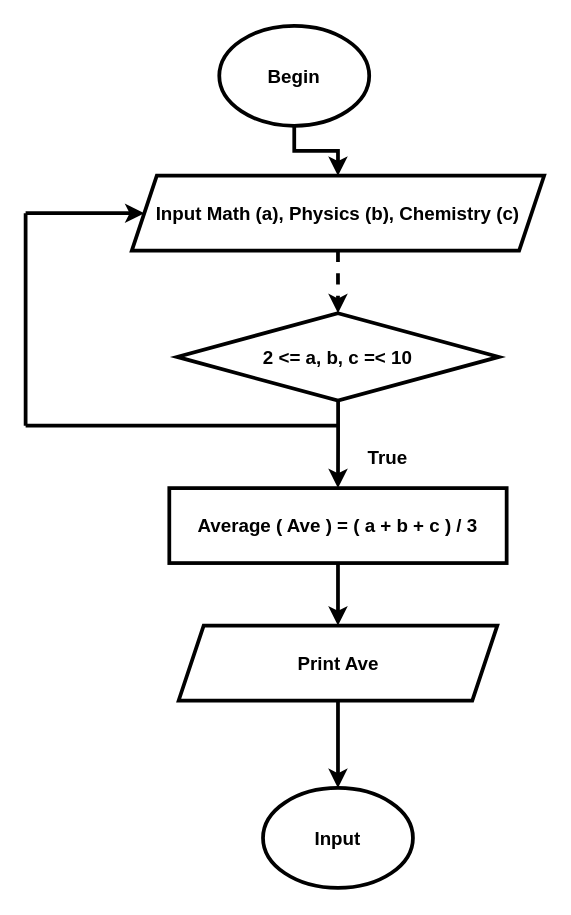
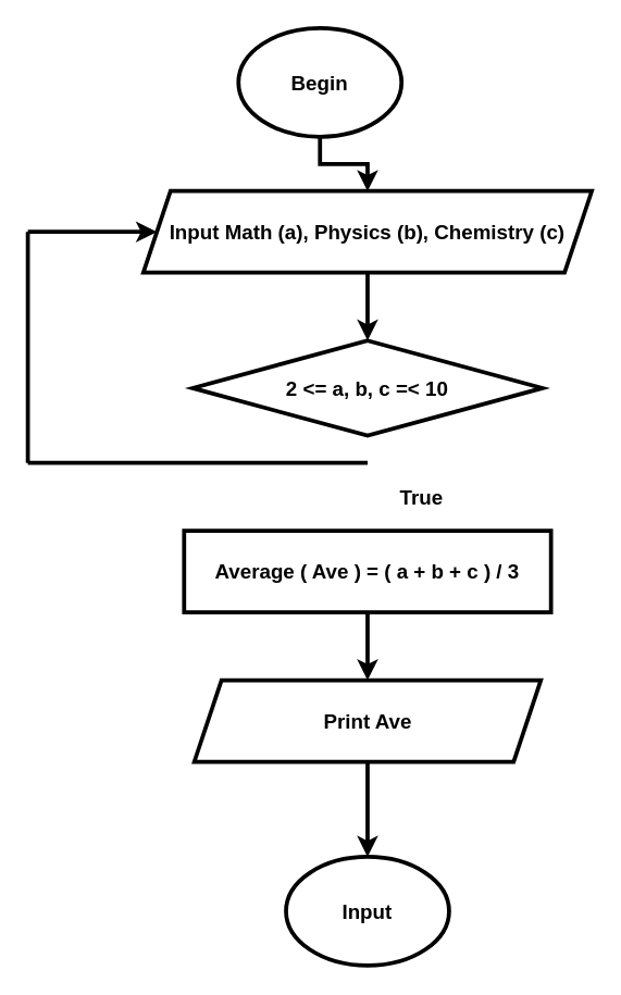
- <mxCell id="5" style="edgeStyle=orthogonalEdgeStyle;rounded=0;orthogonalLoop=1;jettySize=auto;html=1;entryX=0.5;entryY=0;entryDx=0;entryDy=0;fontSize=15;fontStyle=1;strokeWidth=3;dashed=1;" parent="1" source="6" target="8" edge="1"><mxGeometry relative="1" as="geometry" /></mxCell>
+ <mxCell id="5" style="edgeStyle=orthogonalEdgeStyle;rounded=0;orthogonalLoop=1;jettySize=auto;html=1;entryX=0.5;entryY=0;entryDx=0;entryDy=0;fontSize=15;fontStyle=1;strokeWidth=3;" parent="1" source="6" target="8" edge="1"><mxGeometry relative="1" as="geometry" /></mxCell>
- <mxCell id="7" style="edgeStyle=orthogonalEdgeStyle;rounded=0;orthogonalLoop=1;jettySize=auto;html=1;entryX=0.5;entryY=0;entryDx=0;entryDy=0;fontSize=15;fontStyle=1;strokeWidth=3;" parent="1" source="8" target="10" edge="1"><mxGeometry relative="1" as="geometry"><Array as="points"><mxPoint x="270" y="350" /><mxPoint x="270" y="350" /></Array></mxGeometry></mxCell>
